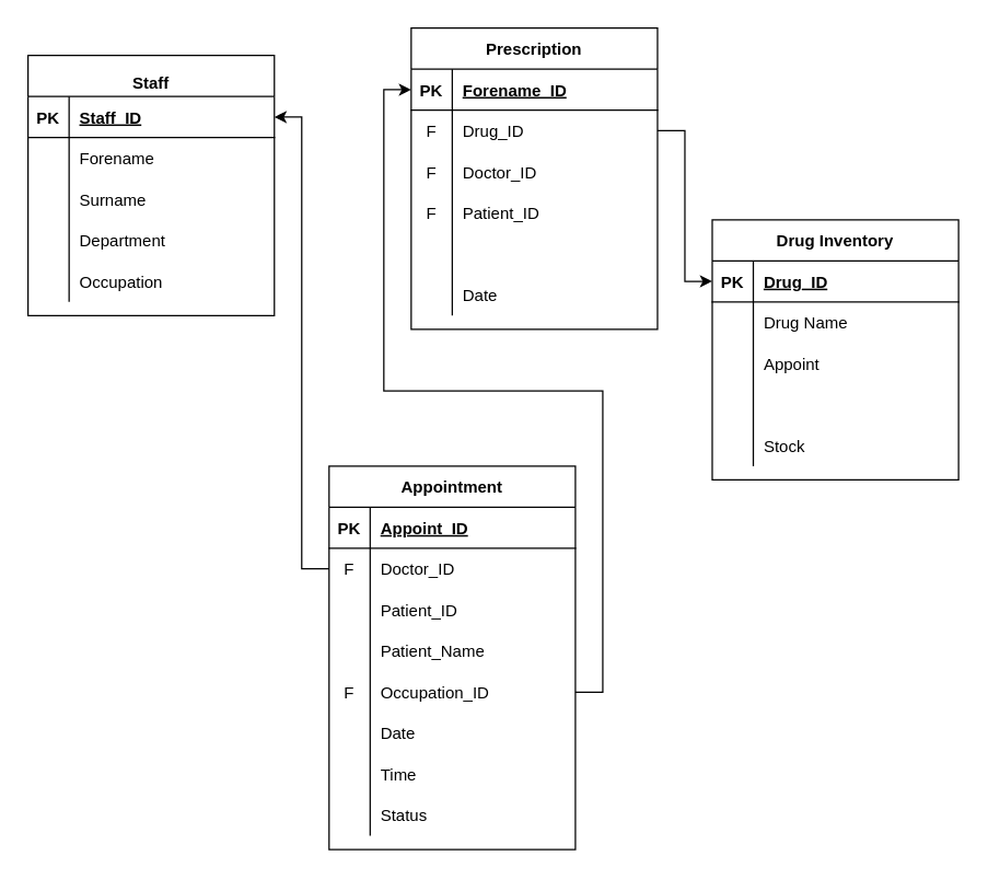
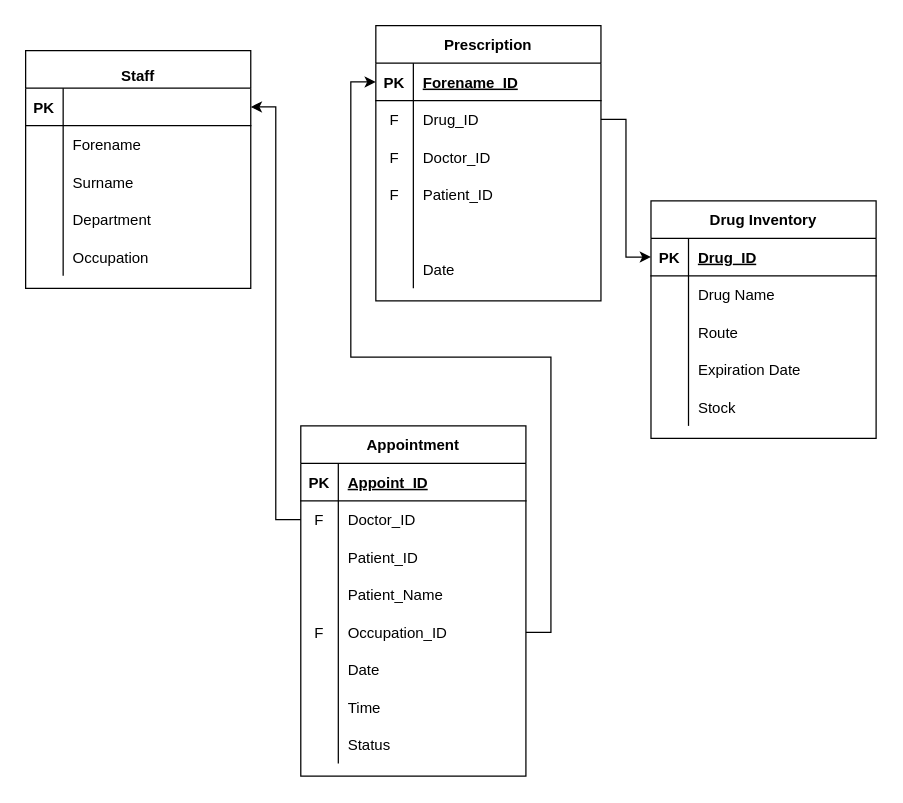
- <mxCell id="5" value="Staff_ID" style="shape=partialRectangle;connectable=0;fillColor=none;top=0;left=0;bottom=0;right=0;align=left;spacingLeft=6;fontStyle=5;overflow=hidden;" parent="3" vertex="1"><mxGeometry x="30" width="150" height="30" as="geometry"><mxRectangle width="150" height="30" as="alternateBounds" /></mxGeometry></mxCell>
- <mxCell id="27" value="Appoint" style="shape=partialRectangle;connectable=0;fillColor=none;top=0;left=0;bottom=0;right=0;align=left;spacingLeft=6;overflow=hidden;" parent="25" vertex="1"><mxGeometry x="30" width="150" height="30" as="geometry"><mxRectangle width="150" height="30" as="alternateBounds" /></mxGeometry></mxCell>
+ <mxCell id="27" value="Route" style="shape=partialRectangle;connectable=0;fillColor=none;top=0;left=0;bottom=0;right=0;align=left;spacingLeft=6;overflow=hidden;" parent="25" vertex="1"><mxGeometry x="30" width="150" height="30" as="geometry"><mxRectangle width="150" height="30" as="alternateBounds" /></mxGeometry></mxCell>
+ <mxCell id="30" value="Expiration Date" style="shape=partialRectangle;connectable=0;fillColor=none;top=0;left=0;bottom=0;right=0;align=left;spacingLeft=6;overflow=hidden;" parent="28" vertex="1"><mxGeometry x="30" width="150" height="30" as="geometry"><mxRectangle width="150" height="30" as="alternateBounds" /></mxGeometry></mxCell>
